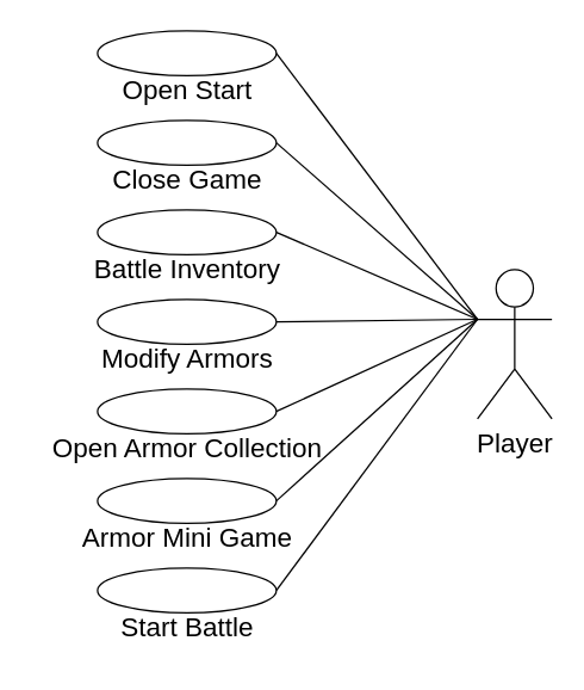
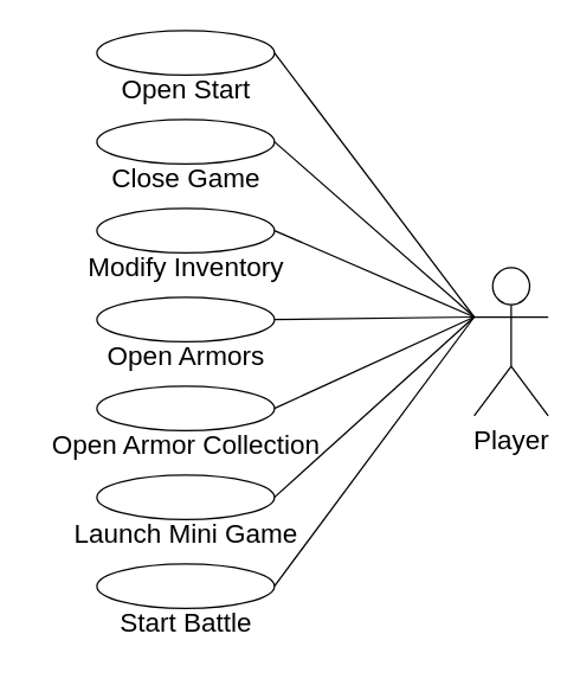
- <mxCell id="15" value="Battle Inventory" style="text;html=1;align=center;verticalAlign=middle;resizable=0;points=[];autosize=1;strokeColor=none;fillColor=none;fontSize=18;" vertex="1" parent="13"><mxGeometry x="-20" y="20" width="160" height="40" as="geometry" /></mxCell>
+ <mxCell id="15" value="Modify Inventory" style="text;html=1;align=center;verticalAlign=middle;resizable=0;points=[];autosize=1;strokeColor=none;fillColor=none;fontSize=18;" vertex="1" parent="13"><mxGeometry x="-20" y="20" width="160" height="40" as="geometry" /></mxCell>
- <mxCell id="18" value="Modify Armors" style="text;html=1;align=center;verticalAlign=middle;resizable=0;points=[];autosize=1;strokeColor=none;fillColor=none;fontSize=18;" vertex="1" parent="16"><mxGeometry x="-10" y="20" width="140" height="40" as="geometry" /></mxCell>
+ <mxCell id="18" value="Open Armors" style="text;html=1;align=center;verticalAlign=middle;resizable=0;points=[];autosize=1;strokeColor=none;fillColor=none;fontSize=18;" vertex="1" parent="16"><mxGeometry x="-10" y="20" width="140" height="40" as="geometry" /></mxCell>
- <mxCell id="27" value="Armor Mini Game" style="text;html=1;align=center;verticalAlign=middle;resizable=0;points=[];autosize=1;strokeColor=none;fillColor=none;fontSize=18;" vertex="1" parent="25"><mxGeometry x="-25" y="20" width="170" height="40" as="geometry" /></mxCell>
+ <mxCell id="27" value="Launch Mini Game" style="text;html=1;align=center;verticalAlign=middle;resizable=0;points=[];autosize=1;strokeColor=none;fillColor=none;fontSize=18;" vertex="1" parent="25"><mxGeometry x="-25" y="20" width="170" height="40" as="geometry" /></mxCell>
